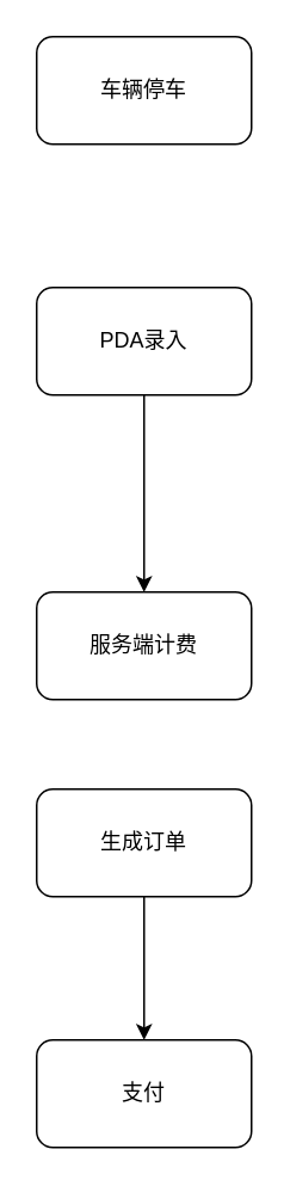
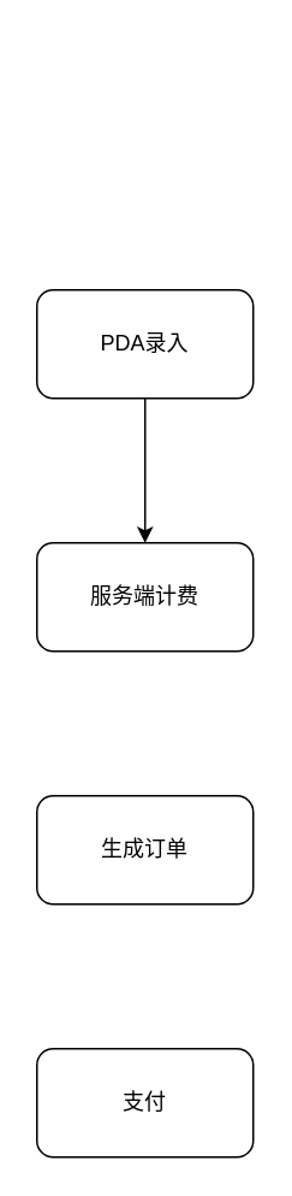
- <mxCell id="2" value="车辆停车" style="rounded=1;whiteSpace=wrap;html=1;" vertex="1" parent="1"><mxGeometry x="20" y="20" width="120" height="60" as="geometry" /></mxCell>
- <mxCell id="5" value="服务端计费" style="rounded=1;whiteSpace=wrap;html=1;" vertex="1" parent="1"><mxGeometry x="20" y="330" width="120" height="60" as="geometry" /></mxCell>
+ <mxCell id="5" value="服务端计费" style="rounded=1;whiteSpace=wrap;html=1;" vertex="1" parent="1"><mxGeometry x="20" y="300" width="120" height="60" as="geometry" /></mxCell>
- <mxCell id="6" value="" style="edgeStyle=orthogonalEdgeStyle;rounded=0;orthogonalLoop=1;jettySize=auto;html=1;" edge="1" parent="1" source="7" target="8"><mxGeometry relative="1" as="geometry" /></mxCell>
